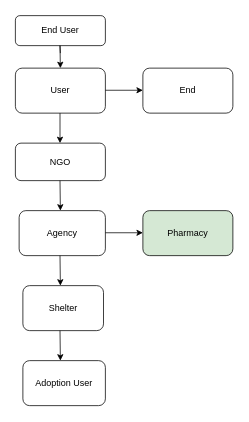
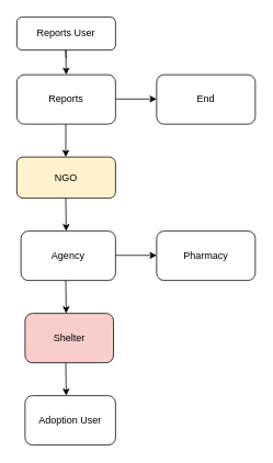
- <mxCell id="2" value="End User" style="rounded=1;whiteSpace=wrap;html=1;fontSize=12;glass=0;strokeWidth=1;shadow=0;" parent="1" vertex="1"><mxGeometry x="20" y="20" width="120" height="40" as="geometry" /></mxCell>
+ <mxCell id="2" value="Reports User" style="rounded=1;whiteSpace=wrap;html=1;fontSize=12;glass=0;strokeWidth=1;shadow=0;" parent="1" vertex="1"><mxGeometry x="20" y="20" width="120" height="40" as="geometry" /></mxCell>
- <mxCell id="4" value="User" style="rounded=1;whiteSpace=wrap;html=1;" vertex="1" parent="1"><mxGeometry x="20" y="90" width="120" height="60" as="geometry" /></mxCell>
+ <mxCell id="4" value="Reports" style="rounded=1;whiteSpace=wrap;html=1;" vertex="1" parent="1"><mxGeometry x="20" y="90" width="120" height="60" as="geometry" /></mxCell>
- <mxCell id="5" value="NGO" style="rounded=1;whiteSpace=wrap;html=1;" vertex="1" parent="1"><mxGeometry x="20" y="190" width="120" height="50" as="geometry" /></mxCell>
+ <mxCell id="5" value="NGO" style="rounded=1;whiteSpace=wrap;html=1;fillColor=#fff2cc;" vertex="1" parent="1"><mxGeometry x="20" y="190" width="120" height="50" as="geometry" /></mxCell>
- <mxCell id="9" value="Pharmacy&lt;br&gt;" style="rounded=1;whiteSpace=wrap;html=1;fillColor=#d5e8d4;" vertex="1" parent="1"><mxGeometry x="190" y="280" width="120" height="60" as="geometry" /></mxCell>
+ <mxCell id="9" value="Pharmacy&lt;br&gt;" style="rounded=1;whiteSpace=wrap;html=1;" vertex="1" parent="1"><mxGeometry x="190" y="280" width="120" height="60" as="geometry" /></mxCell>
- <mxCell id="7" value="Shelter" style="rounded=1;whiteSpace=wrap;html=1;" vertex="1" parent="1"><mxGeometry x="30" y="380" width="107.5" height="60" as="geometry" /></mxCell>
+ <mxCell id="7" value="Shelter" style="rounded=1;whiteSpace=wrap;html=1;fillColor=#f8cecc;" vertex="1" parent="1"><mxGeometry x="30" y="380" width="107.5" height="60" as="geometry" /></mxCell>
